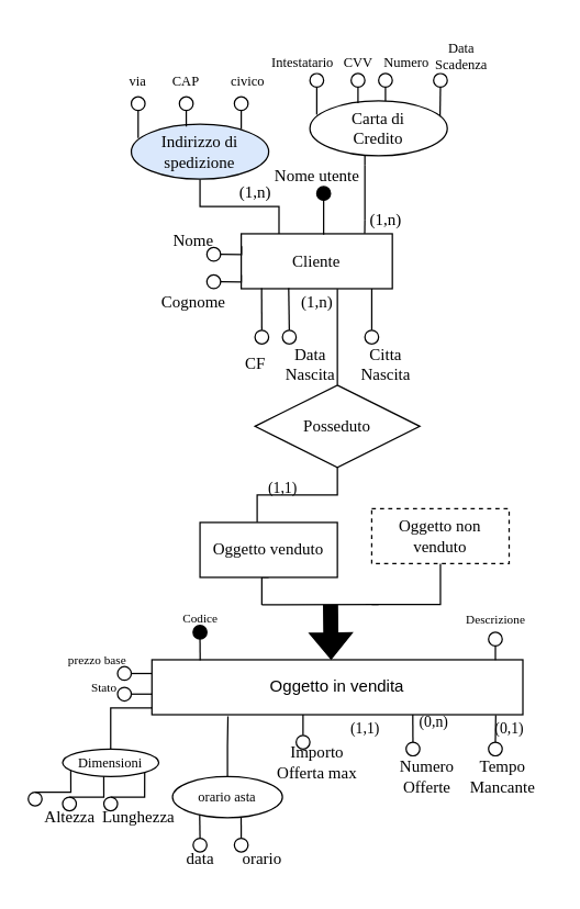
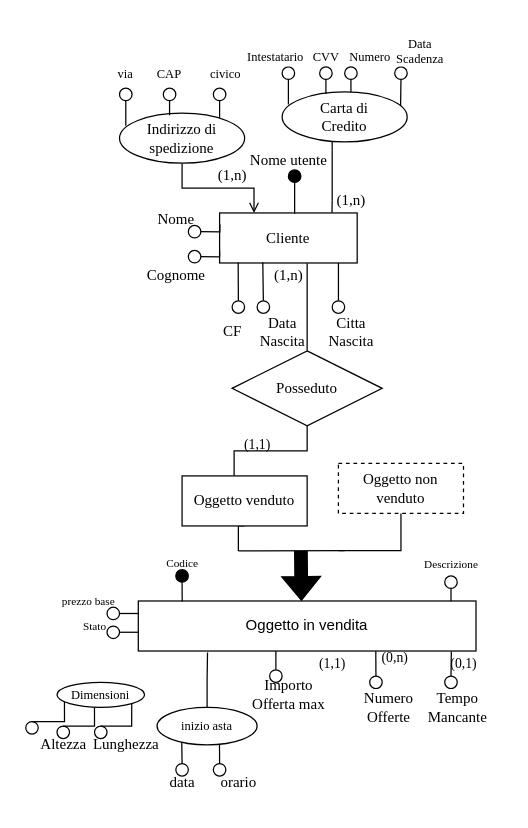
- <mxCell id="72" value="Indirizzo di&lt;div&gt;spedizione&lt;/div&gt;" style="ellipse;whiteSpace=wrap;html=1;align=center;fontFamily=Times New Roman;fillColor=#dae8fc;" vertex="1" parent="1"><mxGeometry x="95" y="90" width="100" height="40" as="geometry" /></mxCell>
+ <mxCell id="72" value="Indirizzo di&lt;div&gt;spedizione&lt;/div&gt;" style="ellipse;whiteSpace=wrap;html=1;align=center;fontFamily=Times New Roman;" vertex="1" parent="1"><mxGeometry x="95" y="90" width="100" height="40" as="geometry" /></mxCell>
- <mxCell id="71" style="edgeStyle=orthogonalEdgeStyle;rounded=0;orthogonalLoop=1;jettySize=auto;html=1;exitX=0.5;exitY=1;exitDx=0;exitDy=0;entryX=0.25;entryY=0;entryDx=0;entryDy=0;endArrow=none;startFill=0;" edge="1" parent="1" source="72" target="2"><mxGeometry relative="1" as="geometry" /></mxCell>
+ <mxCell id="71" style="edgeStyle=orthogonalEdgeStyle;rounded=0;orthogonalLoop=1;jettySize=auto;html=1;exitX=0.5;exitY=1;exitDx=0;exitDy=0;entryX=0.25;entryY=0;entryDx=0;entryDy=0;endArrow=open;startFill=0;" edge="1" parent="1" source="72" target="2"><mxGeometry relative="1" as="geometry" /></mxCell>
- <mxCell id="99" style="edgeStyle=orthogonalEdgeStyle;rounded=0;orthogonalLoop=1;jettySize=auto;html=1;exitX=0.5;exitY=0;exitDx=0;exitDy=0;entryX=0.001;entryY=0.878;entryDx=0;entryDy=0;entryPerimeter=0;endArrow=none;startFill=0;" edge="1" parent="1" source="52" target="51"><mxGeometry relative="1" as="geometry" /></mxCell>
- <mxCell id="86" value="orario asta" style="ellipse;whiteSpace=wrap;html=1;align=center;fontSize=10;fontFamily=Times New Roman;" vertex="1" parent="1"><mxGeometry x="125" y="565" width="80" height="30" as="geometry" /></mxCell>
+ <mxCell id="86" value="inizio asta" style="ellipse;whiteSpace=wrap;html=1;align=center;fontSize=10;fontFamily=Times New Roman;" vertex="1" parent="1"><mxGeometry x="125" y="565" width="80" height="30" as="geometry" /></mxCell>
